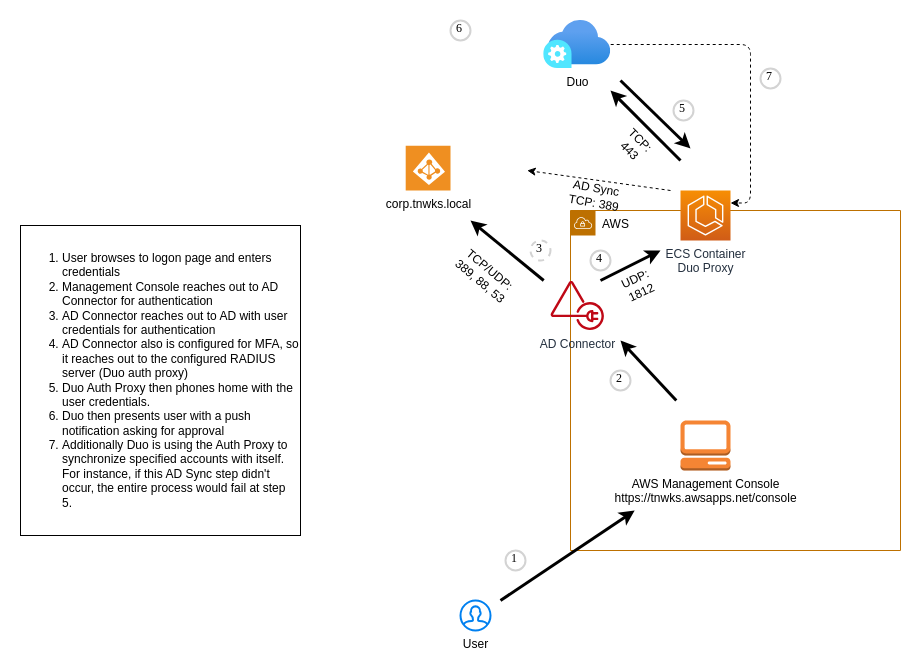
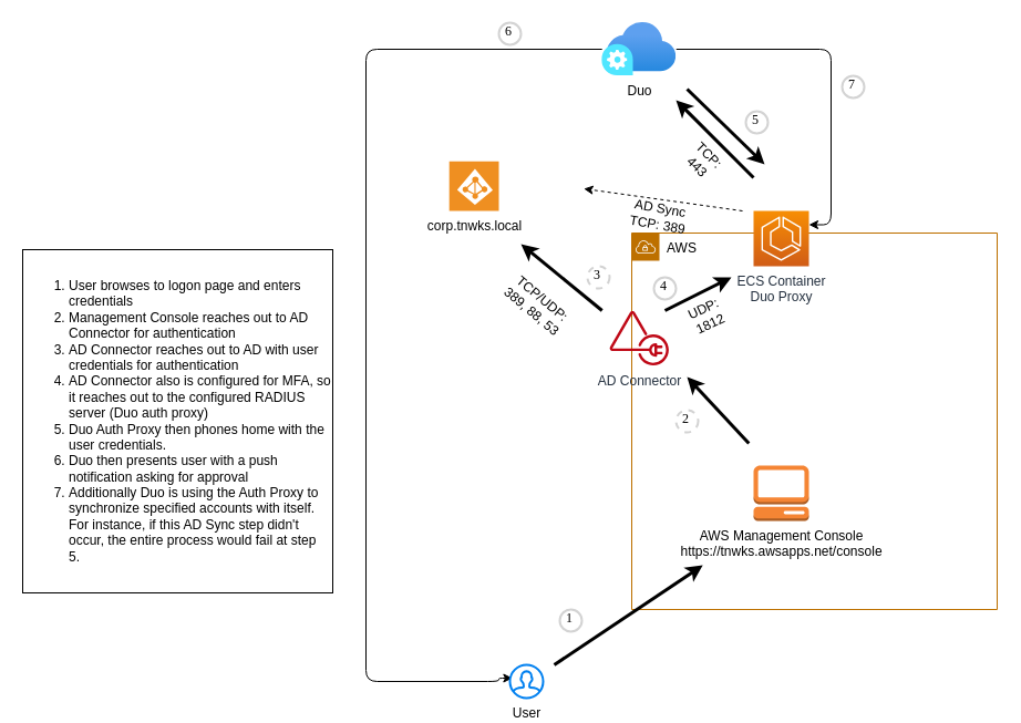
- <mxCell id="5" style="edgeStyle=orthogonalEdgeStyle;rounded=1;orthogonalLoop=1;jettySize=auto;html=1;entryX=1;entryY=0.25;entryDx=0;entryDy=0;entryPerimeter=0;dashed=1;strokeWidth=1;" parent="1" source="6" target="14" edge="1"><mxGeometry relative="1" as="geometry" /></mxCell>
+ <mxCell id="5" style="edgeStyle=orthogonalEdgeStyle;rounded=1;orthogonalLoop=1;jettySize=auto;html=1;entryX=1;entryY=0.25;entryDx=0;entryDy=0;entryPerimeter=0;dashed=0;strokeWidth=1;" parent="1" source="6" target="14" edge="1"><mxGeometry relative="1" as="geometry" /></mxCell>
+ <mxCell id="4" style="edgeStyle=orthogonalEdgeStyle;orthogonalLoop=1;jettySize=auto;html=1;strokeWidth=1;rounded=1;entryX=0.08;entryY=0.4;entryDx=0;entryDy=0;entryPerimeter=0;" parent="1" source="6" target="8" edge="1"><mxGeometry relative="1" as="geometry"><mxPoint x="450" y="600" as="targetPoint" /><Array as="points"><mxPoint x="330" y="44" /><mxPoint x="330" y="615" /><mxPoint x="450" y="615" /><mxPoint x="450" y="612" /></Array></mxGeometry></mxCell>
- <mxCell id="23" value="2" style="ellipse;whiteSpace=wrap;html=1;aspect=fixed;strokeWidth=2;fontFamily=Tahoma;spacingBottom=4;spacingRight=2;strokeColor=#d3d3d3;fillColor=none;" parent="1" vertex="1"><mxGeometry x="610" y="370" width="20" height="20" as="geometry" /></mxCell>
+ <mxCell id="23" value="2" style="ellipse;whiteSpace=wrap;html=1;aspect=fixed;strokeWidth=2;fontFamily=Tahoma;spacingBottom=4;spacingRight=2;strokeColor=#d3d3d3;fillColor=none;dashed=1;" parent="1" vertex="1"><mxGeometry x="610" y="370" width="20" height="20" as="geometry" /></mxCell>
